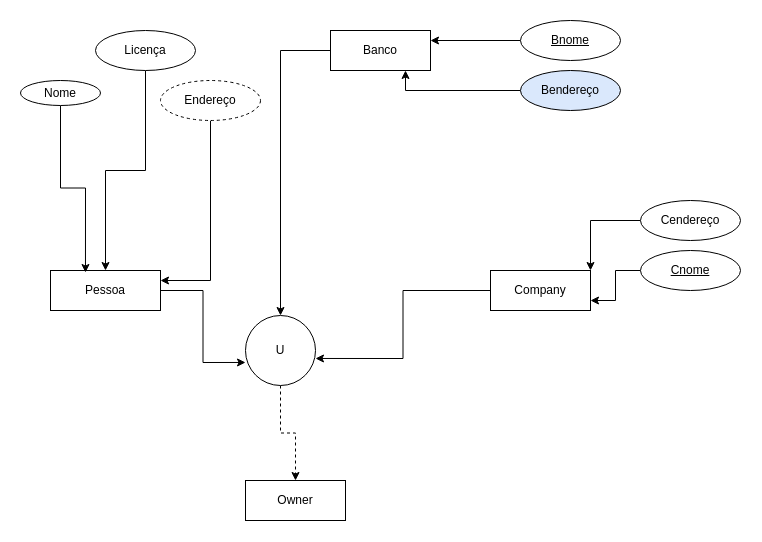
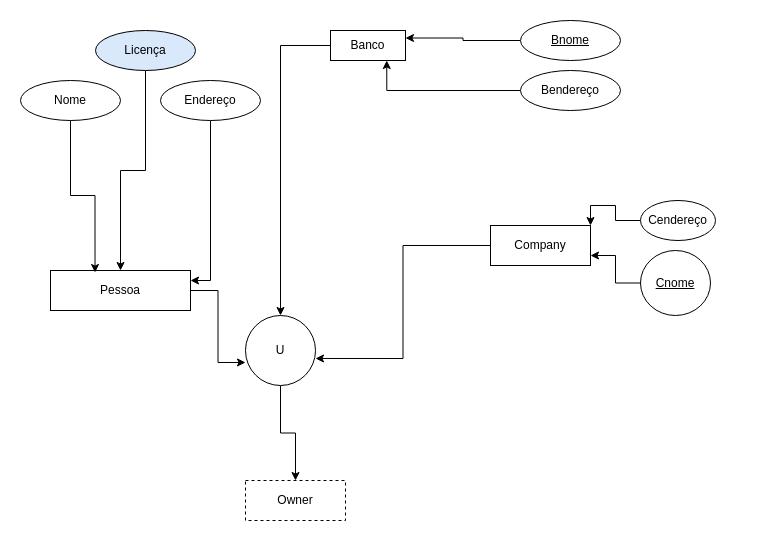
- <mxCell id="12" value="Licença" style="ellipse;whiteSpace=wrap;html=1;align=center;" vertex="1" parent="1"><mxGeometry x="95" y="30" width="100" height="40" as="geometry" /></mxCell>
+ <mxCell id="12" value="Licença" style="ellipse;whiteSpace=wrap;html=1;align=center;fillColor=#dae8fc;" vertex="1" parent="1"><mxGeometry x="95" y="30" width="100" height="40" as="geometry" /></mxCell>
- <mxCell id="5" value="Banco" style="whiteSpace=wrap;html=1;align=center;" vertex="1" parent="1"><mxGeometry x="330" y="30" width="100" height="40" as="geometry" /></mxCell>
+ <mxCell id="5" value="Banco" style="whiteSpace=wrap;html=1;align=center;" vertex="1" parent="1"><mxGeometry x="330" y="30" width="75" height="30" as="geometry" /></mxCell>
- <mxCell id="18" value="Bendereço" style="ellipse;whiteSpace=wrap;html=1;align=center;fillColor=#dae8fc;" vertex="1" parent="1"><mxGeometry x="520" y="70" width="100" height="40" as="geometry" /></mxCell>
+ <mxCell id="18" value="Bendereço" style="ellipse;whiteSpace=wrap;html=1;align=center;" vertex="1" parent="1"><mxGeometry x="520" y="70" width="100" height="40" as="geometry" /></mxCell>
- <mxCell id="14" value="Nome" style="ellipse;whiteSpace=wrap;html=1;align=center;" vertex="1" parent="1"><mxGeometry x="20" y="80" width="80" height="25" as="geometry" /></mxCell>
+ <mxCell id="14" value="Nome" style="ellipse;whiteSpace=wrap;html=1;align=center;" vertex="1" parent="1"><mxGeometry x="20" y="80" width="100" height="40" as="geometry" /></mxCell>
- <mxCell id="16" value="Endereço" style="ellipse;whiteSpace=wrap;html=1;align=center;dashed=1;" vertex="1" parent="1"><mxGeometry x="160" y="80" width="100" height="40" as="geometry" /></mxCell>
+ <mxCell id="16" value="Endereço" style="ellipse;whiteSpace=wrap;html=1;align=center;" vertex="1" parent="1"><mxGeometry x="160" y="80" width="100" height="40" as="geometry" /></mxCell>
- <mxCell id="22" value="Cendereço" style="ellipse;whiteSpace=wrap;html=1;align=center;" vertex="1" parent="1"><mxGeometry x="640" y="200" width="100" height="40" as="geometry" /></mxCell>
+ <mxCell id="22" value="Cendereço" style="ellipse;whiteSpace=wrap;html=1;align=center;" vertex="1" parent="1"><mxGeometry x="640" y="200" width="75" height="40" as="geometry" /></mxCell>
- <mxCell id="24" value="Cnome" style="ellipse;whiteSpace=wrap;html=1;align=center;fontStyle=4;" vertex="1" parent="1"><mxGeometry x="640" y="250" width="100" height="40" as="geometry" /></mxCell>
+ <mxCell id="24" value="Cnome" style="ellipse;whiteSpace=wrap;html=1;align=center;fontStyle=4;" vertex="1" parent="1"><mxGeometry x="640" y="250" width="70" height="65" as="geometry" /></mxCell>
- <mxCell id="3" value="Pessoa" style="whiteSpace=wrap;html=1;align=center;" vertex="1" parent="1"><mxGeometry x="50" y="270" width="110" height="40" as="geometry" /></mxCell>
+ <mxCell id="3" value="Pessoa" style="whiteSpace=wrap;html=1;align=center;" vertex="1" parent="1"><mxGeometry x="50" y="270" width="140" height="40" as="geometry" /></mxCell>
- <mxCell id="7" value="Company" style="whiteSpace=wrap;html=1;align=center;" vertex="1" parent="1"><mxGeometry x="490" y="270" width="100" height="40" as="geometry" /></mxCell>
+ <mxCell id="7" value="Company" style="whiteSpace=wrap;html=1;align=center;" vertex="1" parent="1"><mxGeometry x="490" y="225" width="100" height="40" as="geometry" /></mxCell>
- <mxCell id="8" style="edgeStyle=orthogonalEdgeStyle;rounded=0;orthogonalLoop=1;jettySize=auto;html=1;entryX=0.5;entryY=0;entryDx=0;entryDy=0;dashed=1;" edge="1" parent="1" source="9" target="10"><mxGeometry relative="1" as="geometry" /></mxCell>
+ <mxCell id="8" style="edgeStyle=orthogonalEdgeStyle;rounded=0;orthogonalLoop=1;jettySize=auto;html=1;entryX=0.5;entryY=0;entryDx=0;entryDy=0;" edge="1" parent="1" source="9" target="10"><mxGeometry relative="1" as="geometry" /></mxCell>
- <mxCell id="10" value="Owner" style="whiteSpace=wrap;html=1;align=center;" vertex="1" parent="1"><mxGeometry x="245" y="480" width="100" height="40" as="geometry" /></mxCell>
+ <mxCell id="10" value="Owner" style="whiteSpace=wrap;html=1;align=center;dashed=1;" vertex="1" parent="1"><mxGeometry x="245" y="480" width="100" height="40" as="geometry" /></mxCell>
